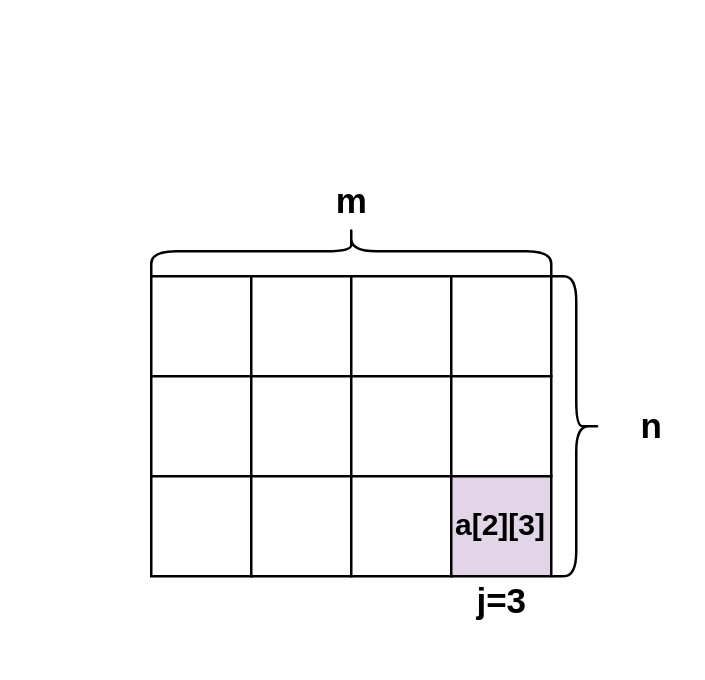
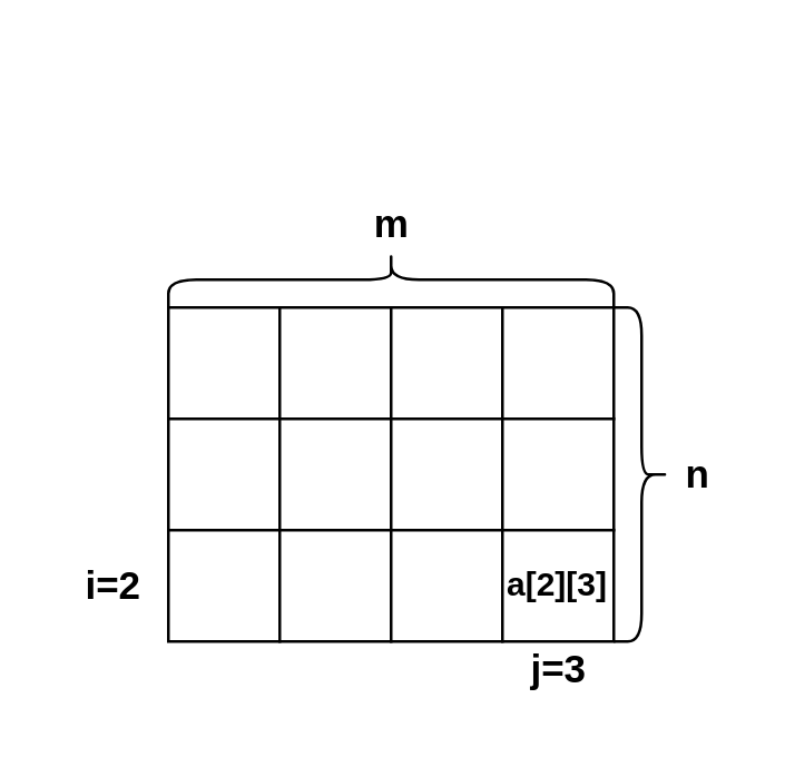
- <mxCell id="15" value="&lt;font style=&quot;font-size: 14px&quot;&gt;&lt;b&gt;n&lt;/b&gt;&lt;/font&gt;" style="text;html=1;align=center;verticalAlign=middle;resizable=0;points=[];autosize=1;" parent="1" vertex="1"><mxGeometry x="250" y="160" width="20" height="20" as="geometry" /></mxCell>
+ <mxCell id="15" value="&lt;font style=&quot;font-size: 14px&quot;&gt;&lt;b&gt;n&lt;/b&gt;&lt;/font&gt;" style="text;html=1;align=center;verticalAlign=middle;resizable=0;points=[];autosize=1;" parent="1" vertex="1"><mxGeometry x="240" y="160" width="20" height="20" as="geometry" /></mxCell>
+ <mxCell id="19" value="&lt;font style=&quot;font-size: 14px&quot;&gt;&lt;b&gt;i=2&lt;/b&gt;&lt;/font&gt;" style="text;html=1;align=center;verticalAlign=middle;resizable=0;points=[];autosize=1;" parent="1" vertex="1"><mxGeometry x="20" y="200" width="40" height="20" as="geometry" /></mxCell>
- <mxCell id="13" value="&lt;b&gt;&lt;font style=&quot;font-size: 12px&quot;&gt;a[2][3]&lt;/font&gt;&lt;/b&gt;" style="whiteSpace=wrap;html=1;aspect=fixed;fillColor=#e1d5e7;" parent="1" vertex="1"><mxGeometry x="180" y="190" width="40" height="40" as="geometry" /></mxCell>
+ <mxCell id="13" value="&lt;b&gt;&lt;font style=&quot;font-size: 12px&quot;&gt;a[2][3]&lt;/font&gt;&lt;/b&gt;" style="whiteSpace=wrap;html=1;aspect=fixed;" parent="1" vertex="1"><mxGeometry x="180" y="190" width="40" height="40" as="geometry" /></mxCell>
